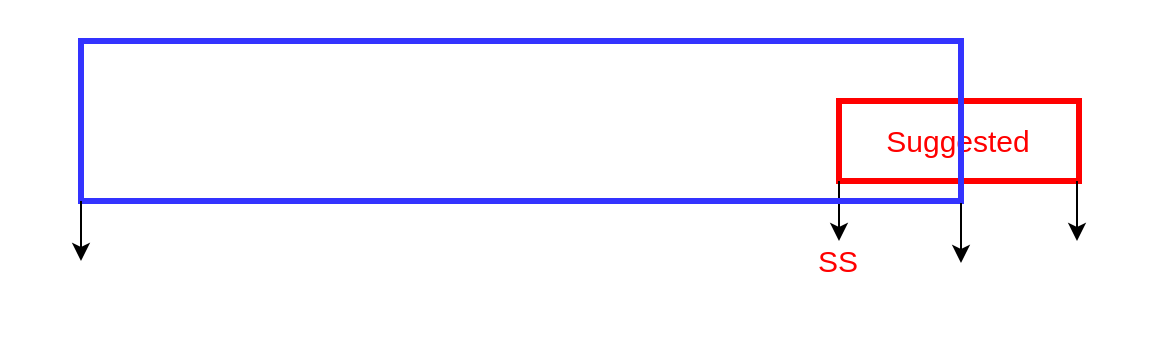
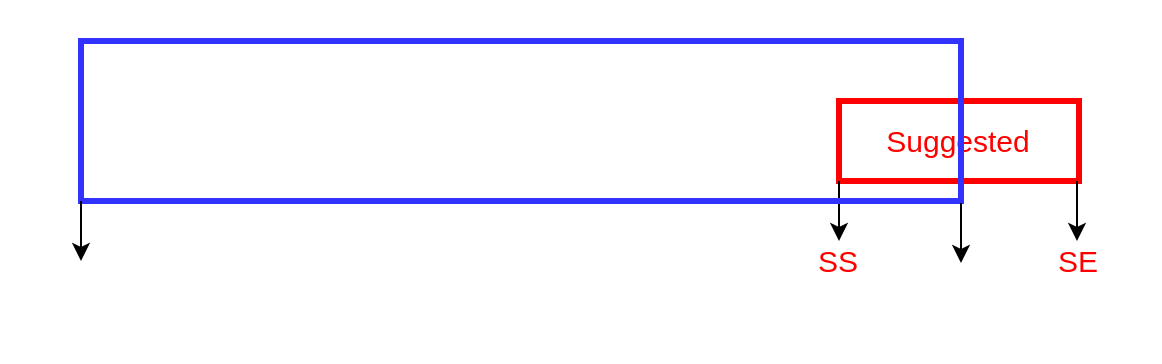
+ <mxCell id="9" value="SE" style="text;html=1;strokeColor=none;fillColor=none;align=center;verticalAlign=middle;whiteSpace=wrap;rounded=0;fontSize=15;fontColor=#FF0000;" vertex="1" parent="4"><mxGeometry x="100" y="70" width="40" height="20" as="geometry" /></mxCell>
